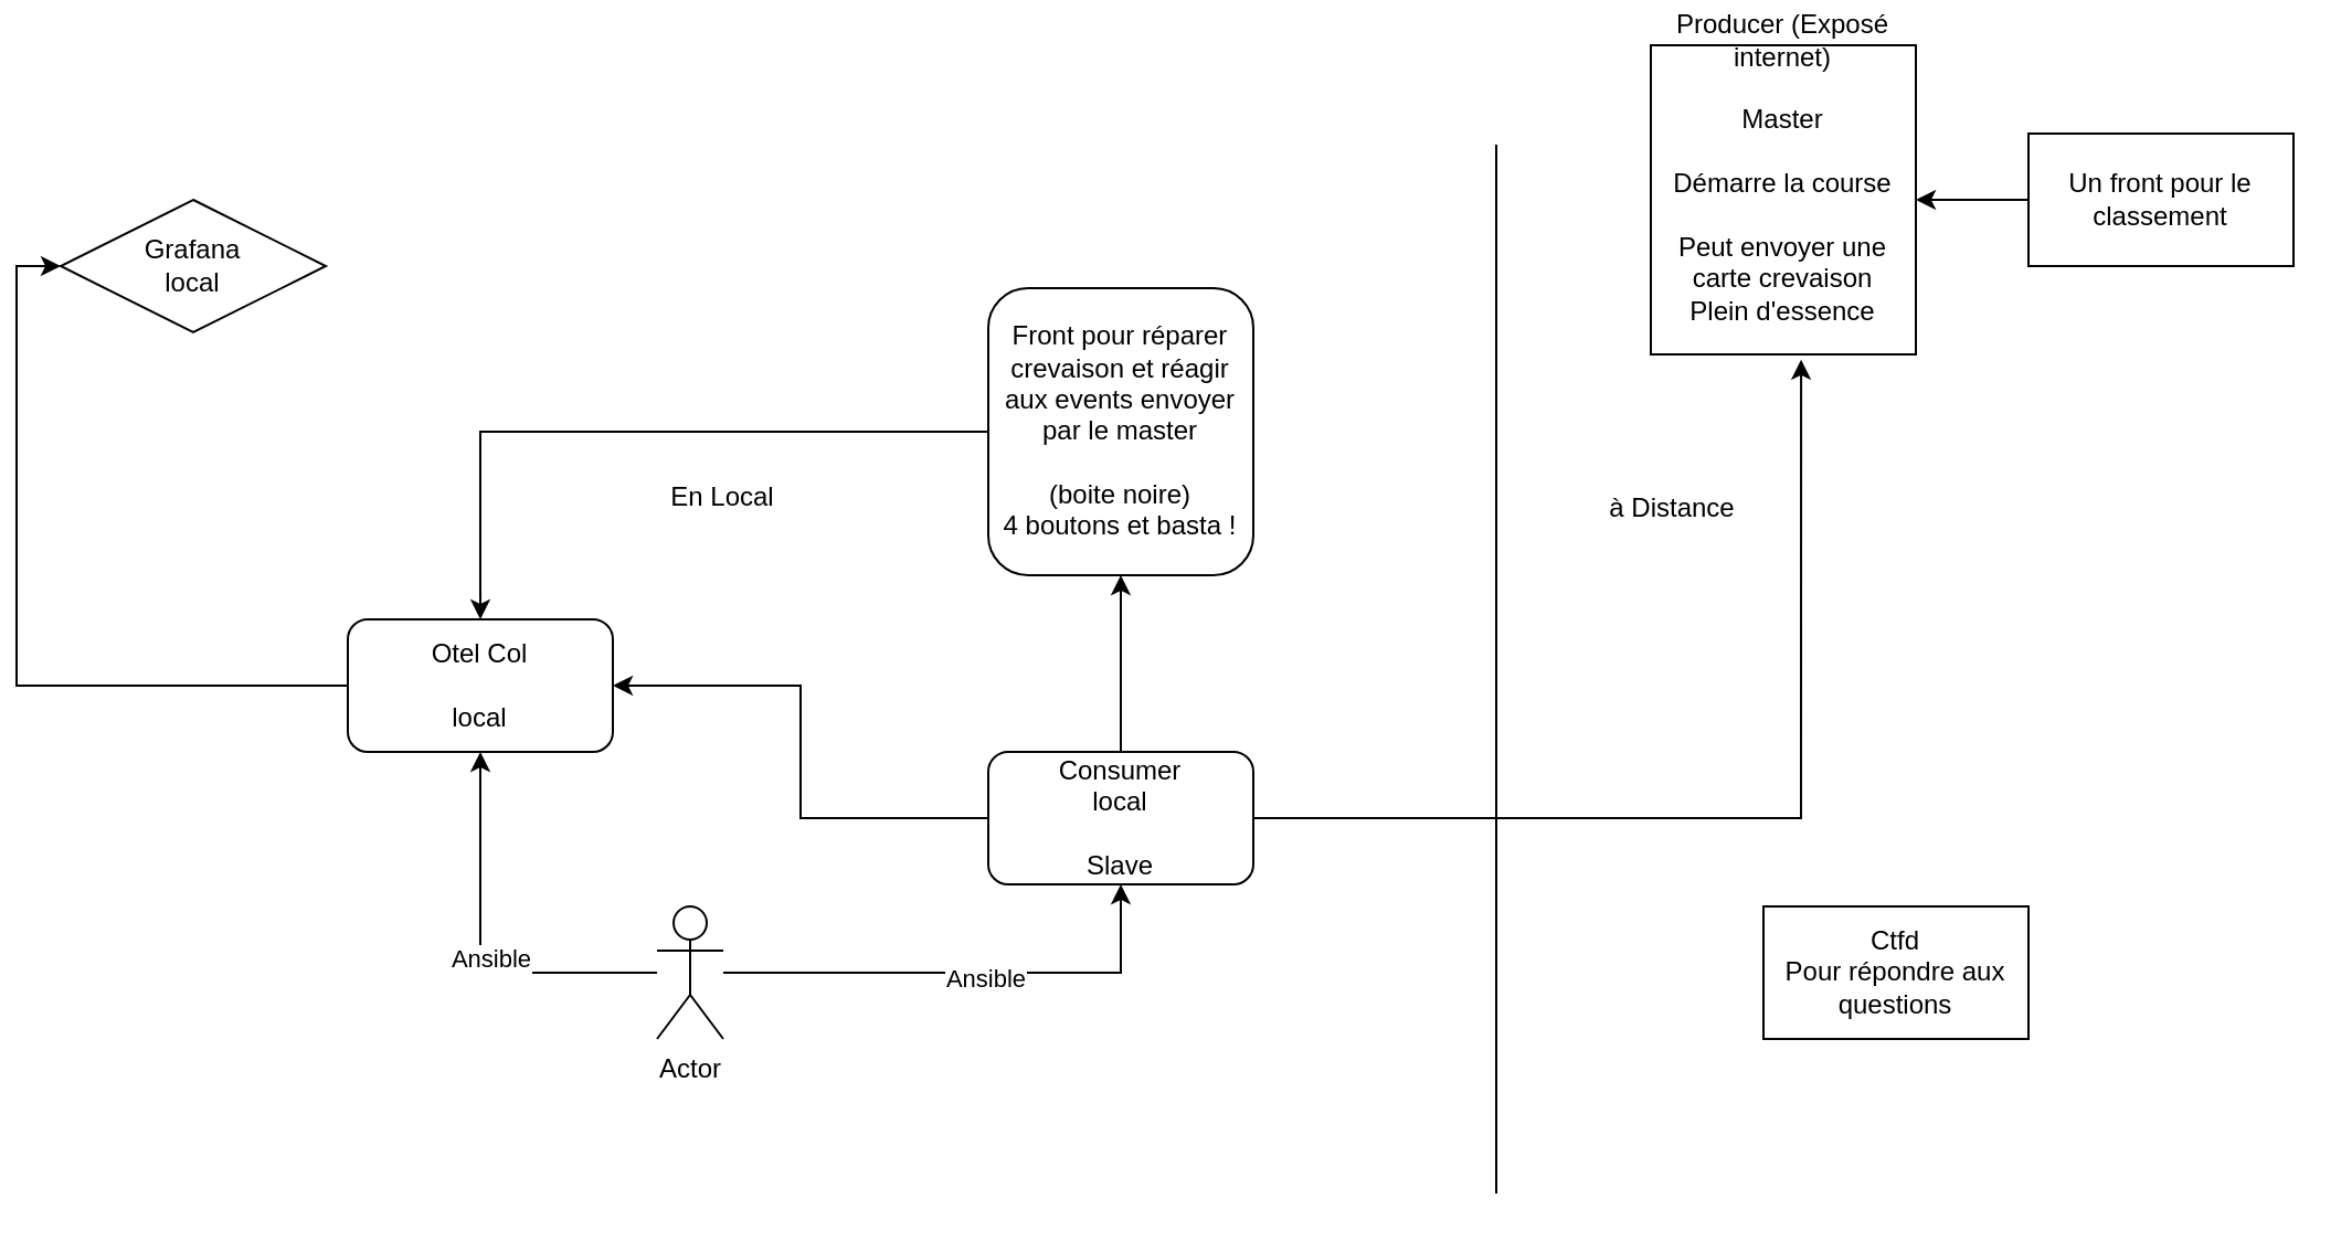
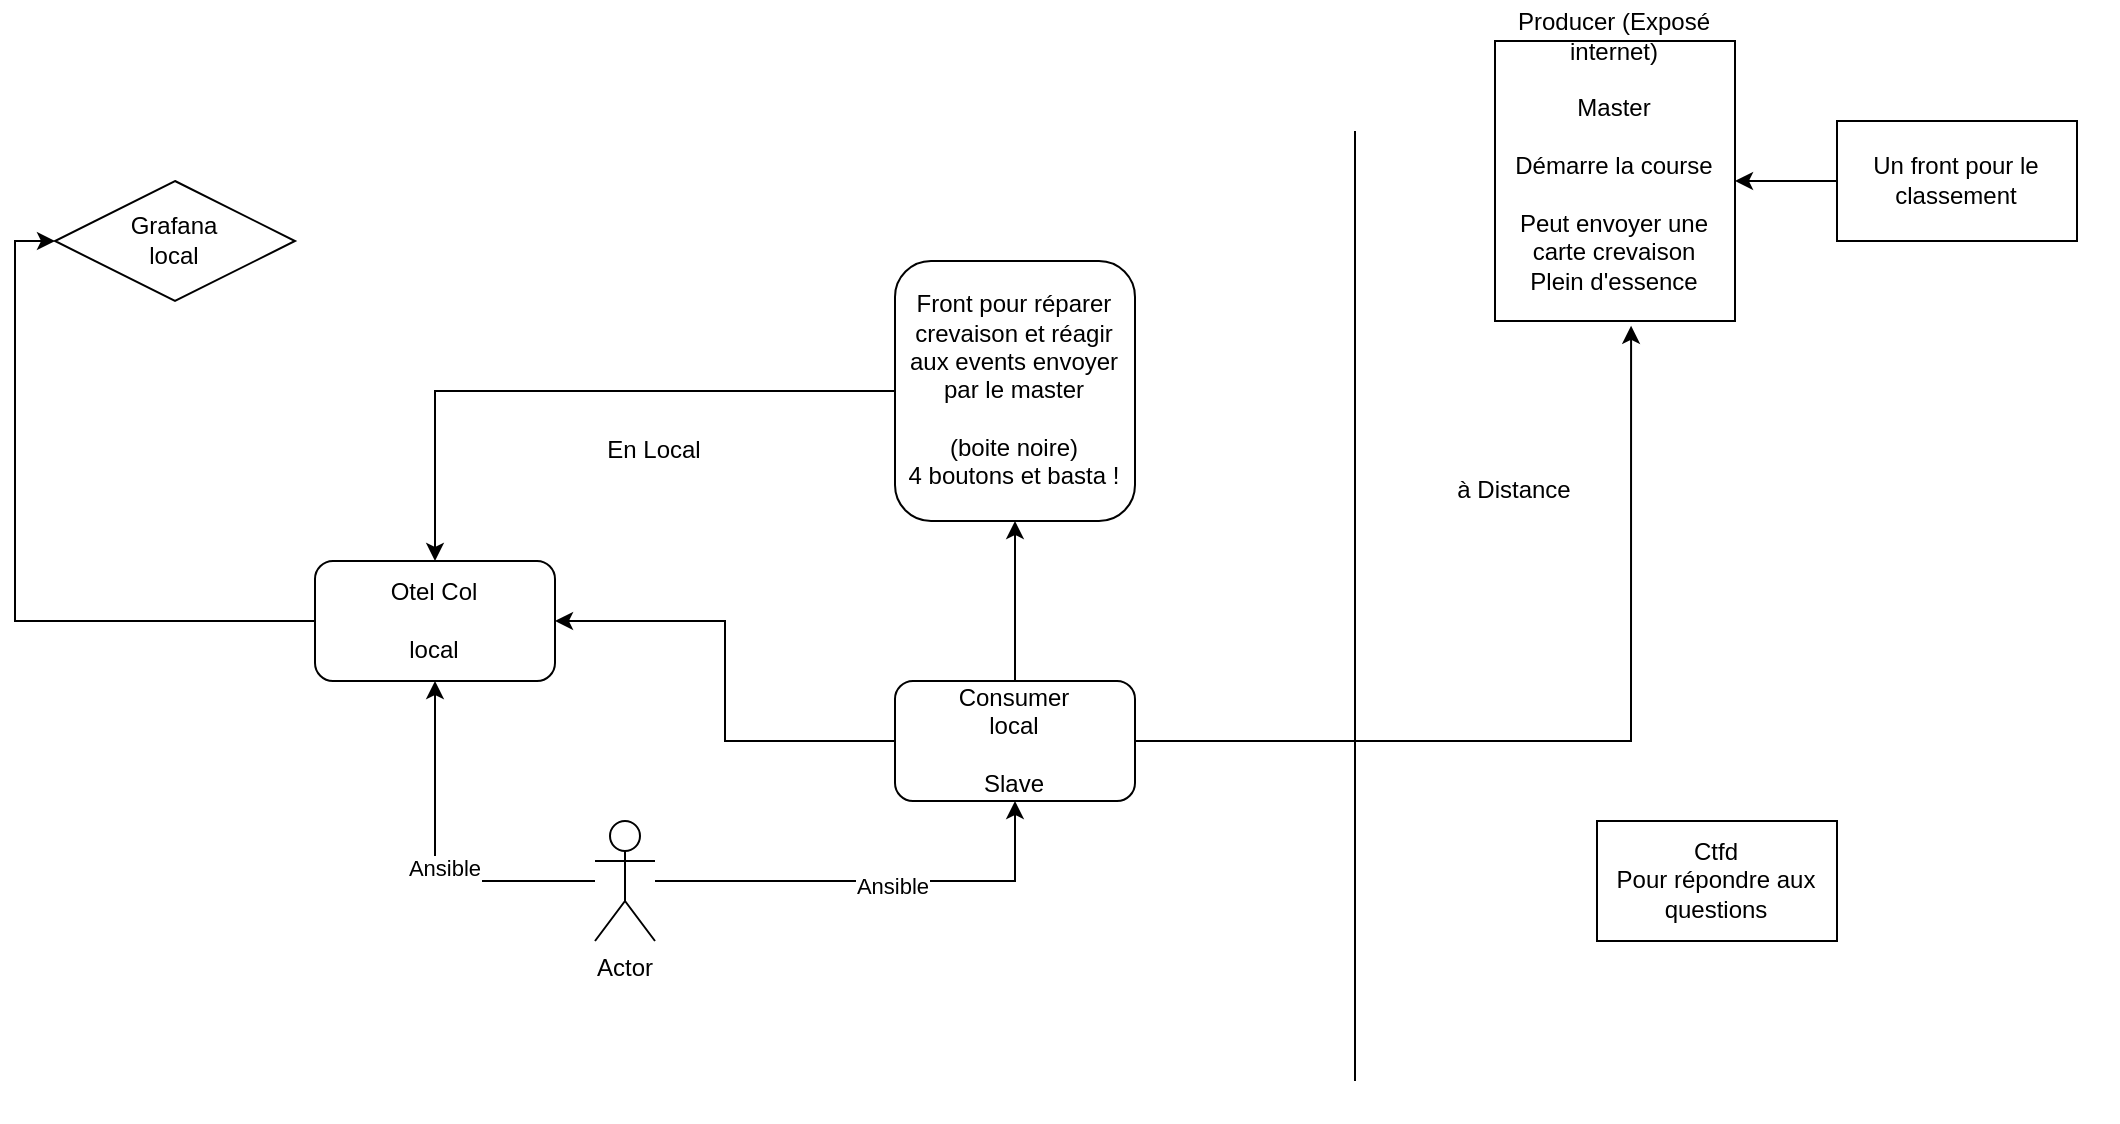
- <mxCell id="20" value="à Distance" style="text;html=1;align=center;verticalAlign=middle;whiteSpace=wrap;rounded=0;" parent="1" vertex="1"><mxGeometry x="720" y="215" width="60" height="30" as="geometry" /></mxCell>
+ <mxCell id="20" value="à Distance" style="text;html=1;align=center;verticalAlign=middle;whiteSpace=wrap;rounded=0;" parent="1" vertex="1"><mxGeometry x="720" y="230" width="60" height="30" as="geometry" /></mxCell>
